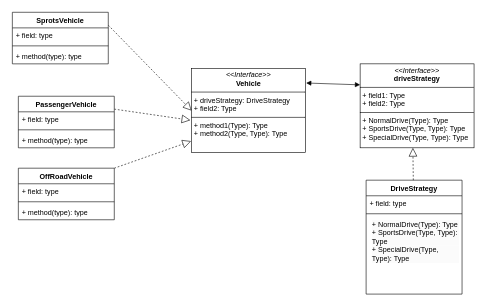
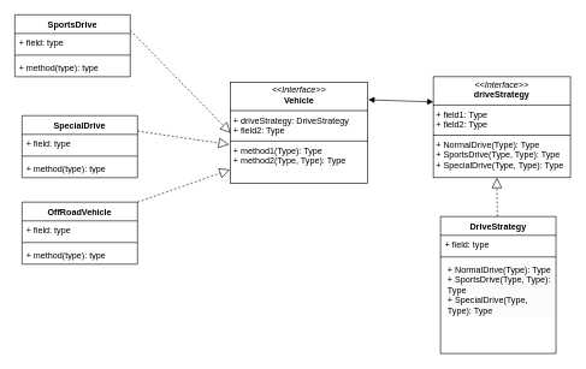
- <mxCell id="6" value="SprotsVehicle" style="swimlane;fontStyle=1;align=center;verticalAlign=top;childLayout=stackLayout;horizontal=1;startSize=26;horizontalStack=0;resizeParent=1;resizeParentMax=0;resizeLast=0;collapsible=1;marginBottom=0;whiteSpace=wrap;html=1;" vertex="1" parent="1"><mxGeometry x="20" y="20" width="160" height="86" as="geometry" /></mxCell>
+ <mxCell id="6" value="SportsDrive" style="swimlane;fontStyle=1;align=center;verticalAlign=top;childLayout=stackLayout;horizontal=1;startSize=26;horizontalStack=0;resizeParent=1;resizeParentMax=0;resizeLast=0;collapsible=1;marginBottom=0;whiteSpace=wrap;html=1;" vertex="1" parent="1"><mxGeometry x="20" y="20" width="160" height="86" as="geometry" /></mxCell>
- <mxCell id="14" value="PassengerVehicle" style="swimlane;fontStyle=1;align=center;verticalAlign=top;childLayout=stackLayout;horizontal=1;startSize=26;horizontalStack=0;resizeParent=1;resizeParentMax=0;resizeLast=0;collapsible=1;marginBottom=0;whiteSpace=wrap;html=1;" vertex="1" parent="1"><mxGeometry x="30" y="160" width="160" height="86" as="geometry" /></mxCell>
+ <mxCell id="14" value="SpecialDrive" style="swimlane;fontStyle=1;align=center;verticalAlign=top;childLayout=stackLayout;horizontal=1;startSize=26;horizontalStack=0;resizeParent=1;resizeParentMax=0;resizeLast=0;collapsible=1;marginBottom=0;whiteSpace=wrap;html=1;" vertex="1" parent="1"><mxGeometry x="30" y="160" width="160" height="86" as="geometry" /></mxCell>
